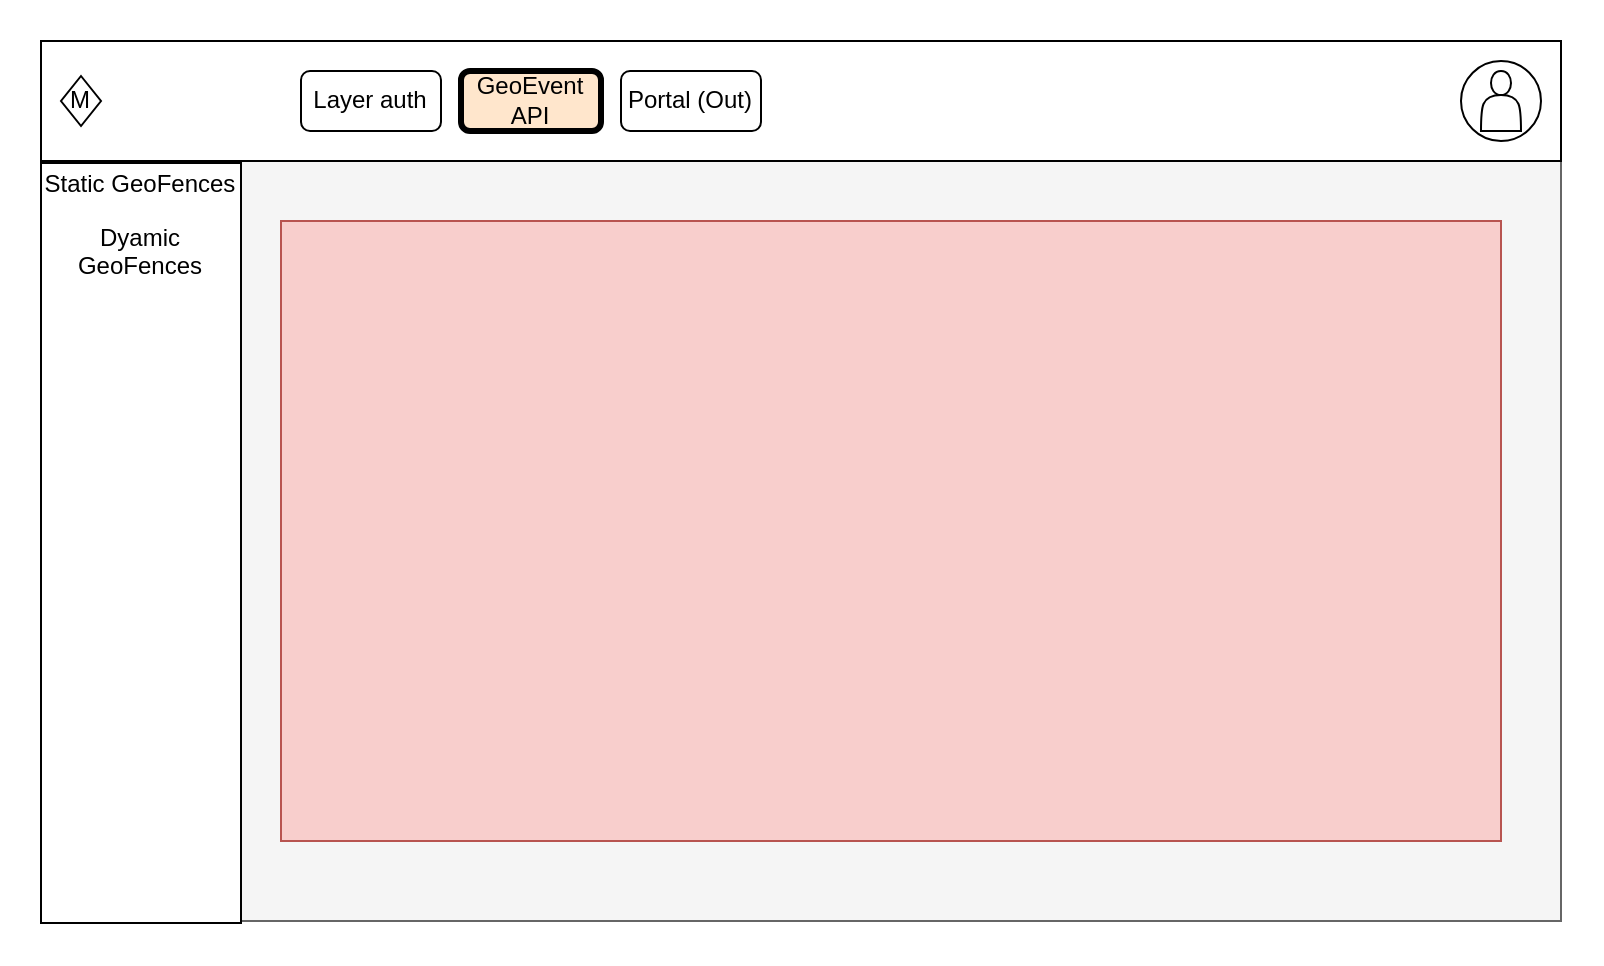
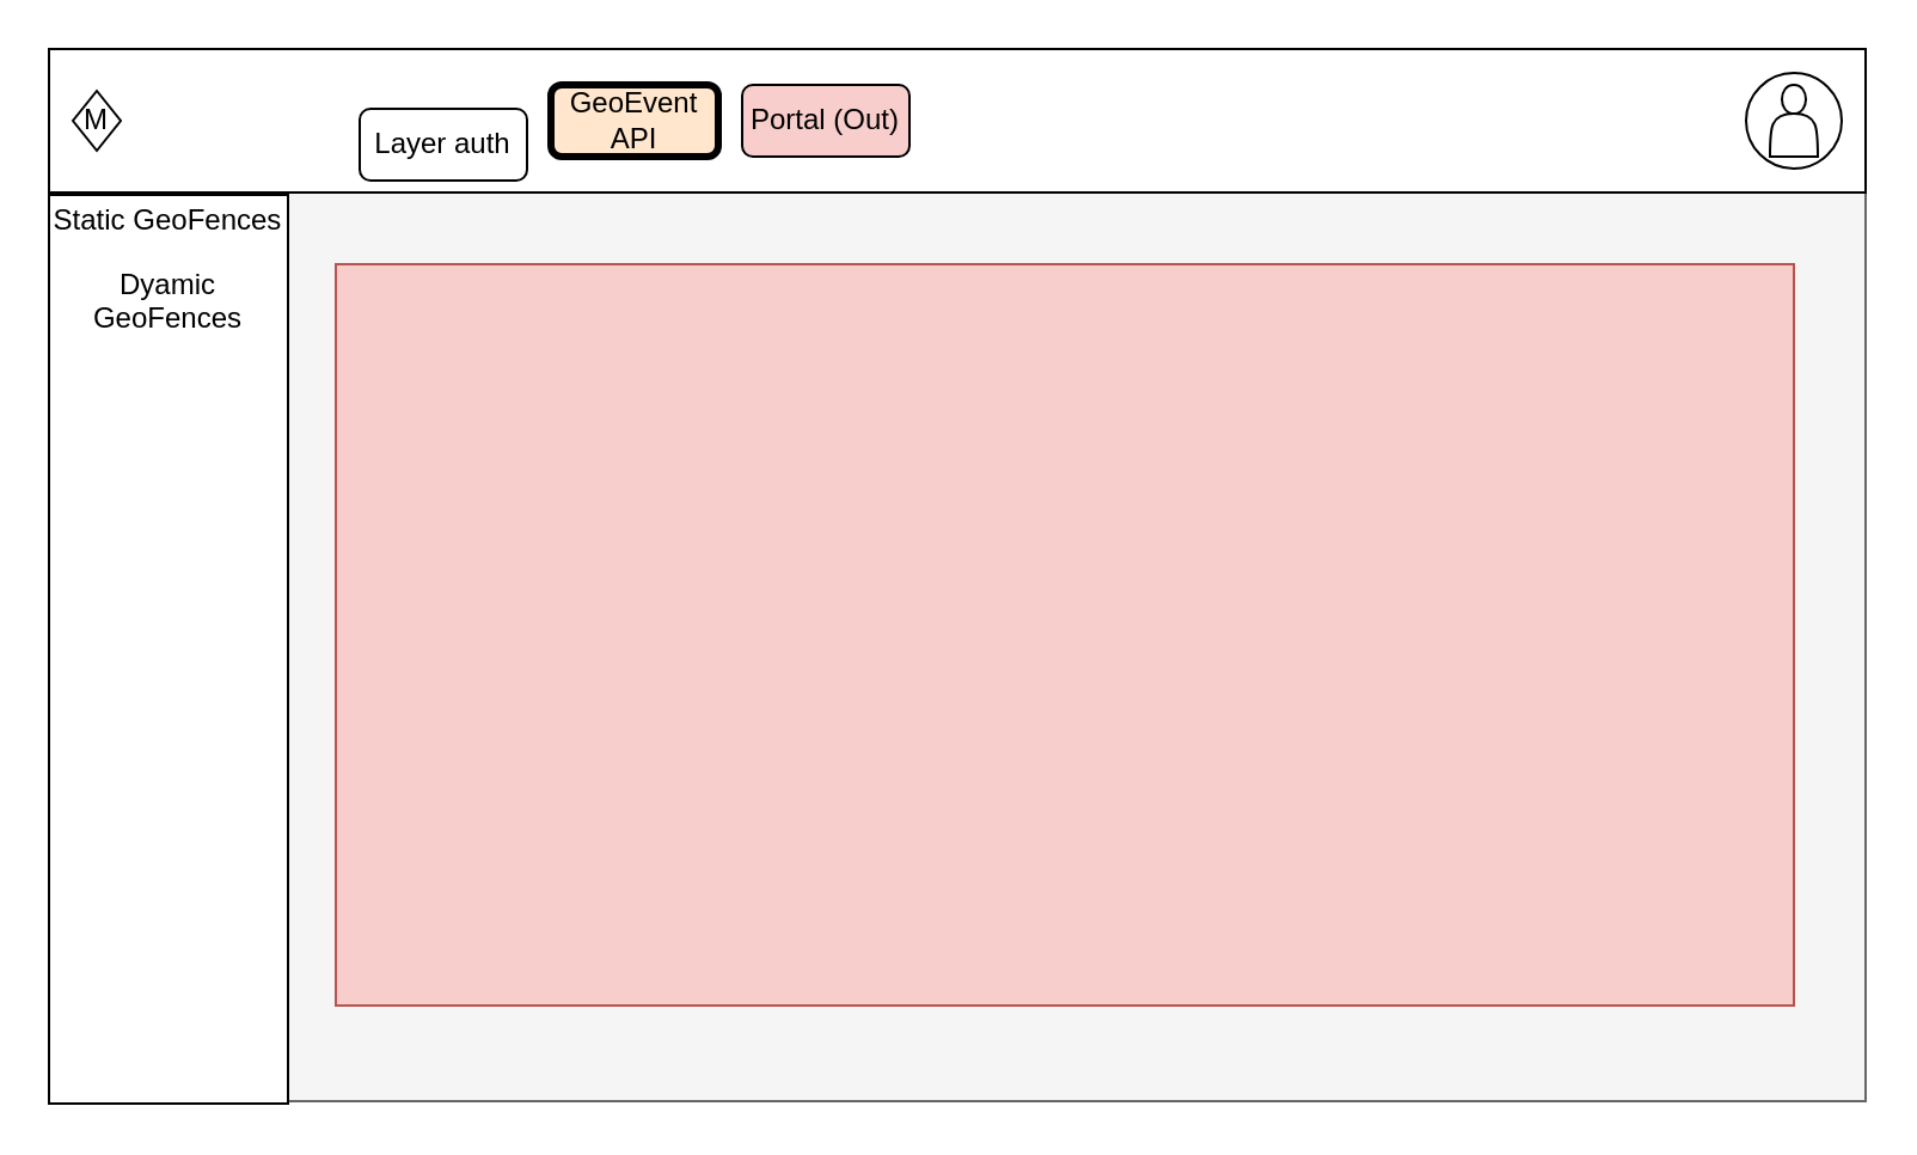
- <mxCell id="7" value="Layer auth" style="rounded=1;whiteSpace=wrap;html=1;strokeWidth=1;" vertex="1" parent="1"><mxGeometry x="150" y="35" width="70" height="30" as="geometry" /></mxCell>
+ <mxCell id="7" value="Layer auth" style="rounded=1;whiteSpace=wrap;html=1;strokeWidth=1;" vertex="1" parent="1"><mxGeometry x="150" y="45" width="70" height="30" as="geometry" /></mxCell>
- <mxCell id="9" value="Portal (Out)" style="rounded=1;whiteSpace=wrap;html=1;" vertex="1" parent="1"><mxGeometry x="310" y="35" width="70" height="30" as="geometry" /></mxCell>
+ <mxCell id="9" value="Portal (Out)" style="rounded=1;whiteSpace=wrap;html=1;fillColor=#f8cecc;" vertex="1" parent="1"><mxGeometry x="310" y="35" width="70" height="30" as="geometry" /></mxCell>
